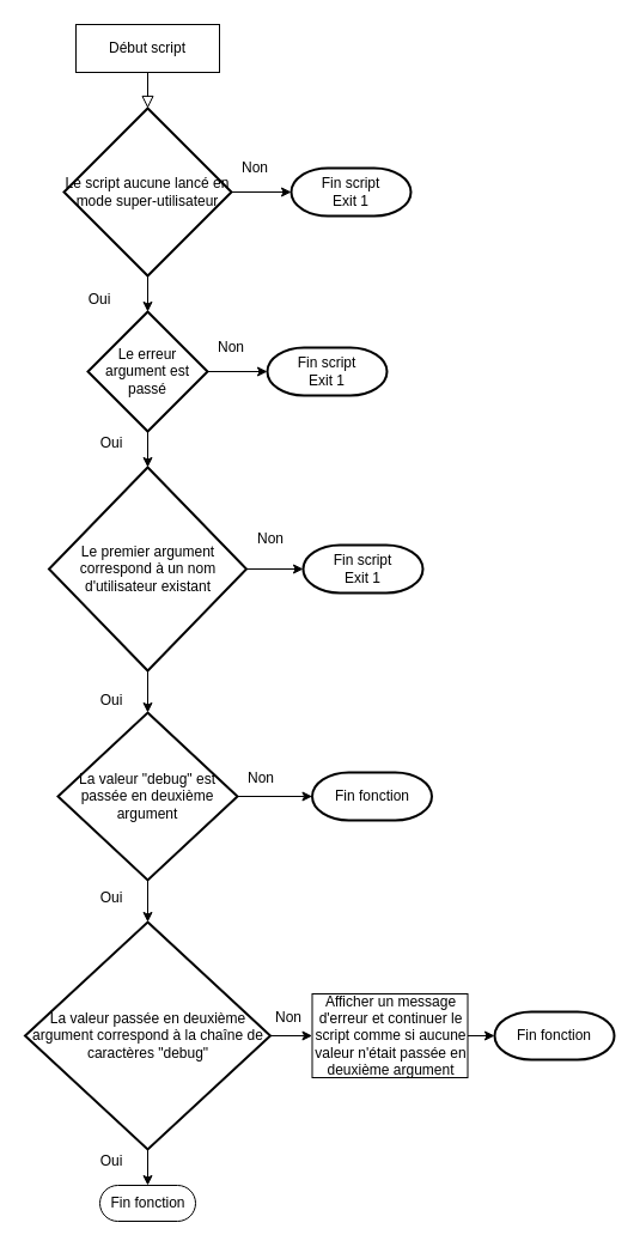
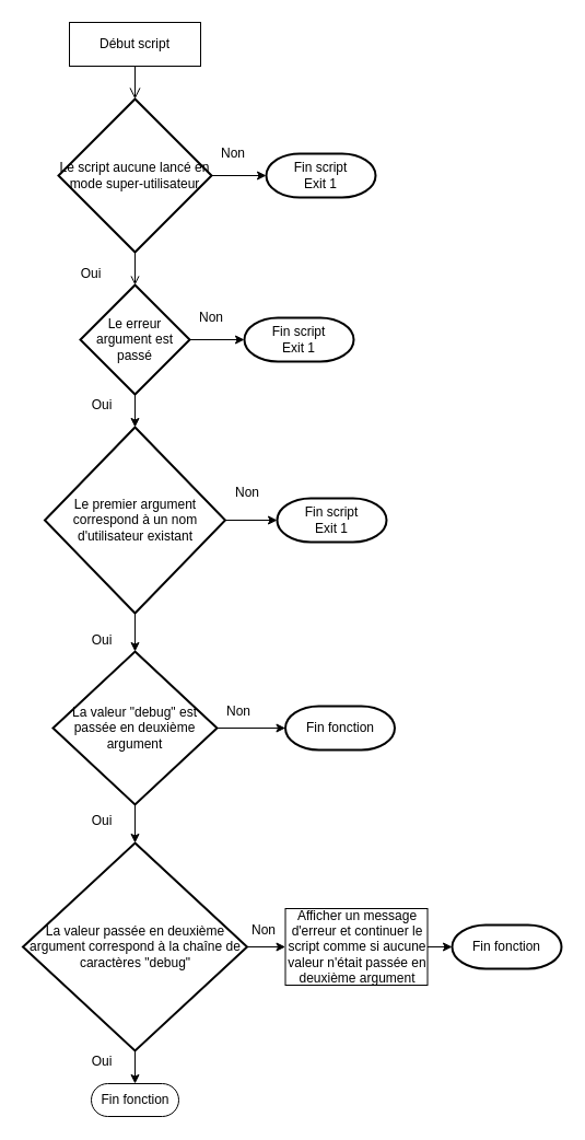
- <mxCell id="2" value="" style="rounded=0;html=1;jettySize=auto;orthogonalLoop=1;fontSize=11;endArrow=block;endFill=0;endSize=8;strokeWidth=1;shadow=0;labelBackgroundColor=none;edgeStyle=orthogonalEdgeStyle;entryX=0.5;entryY=0;entryDx=0;entryDy=0;entryPerimeter=0;" parent="1" source="3" edge="1" target="6"><mxGeometry relative="1" as="geometry"><mxPoint x="123" y="110" as="targetPoint" /></mxGeometry></mxCell>
+ <mxCell id="2" value="" style="rounded=0;html=1;jettySize=auto;orthogonalLoop=1;fontSize=11;endArrow=open;endFill=0;endSize=8;strokeWidth=1;shadow=0;labelBackgroundColor=none;edgeStyle=orthogonalEdgeStyle;entryX=0.5;entryY=0;entryDx=0;entryDy=0;entryPerimeter=0;" parent="1" source="3" edge="1" target="6"><mxGeometry relative="1" as="geometry"><mxPoint x="123" y="110" as="targetPoint" /></mxGeometry></mxCell>
- <mxCell id="5" style="edgeStyle=orthogonalEdgeStyle;rounded=0;orthogonalLoop=1;jettySize=auto;html=1;exitX=0.5;exitY=1;exitDx=0;exitDy=0;exitPerimeter=0;entryX=0.5;entryY=0;entryDx=0;entryDy=0;entryPerimeter=0;" edge="1" parent="1" source="6" target="10"><mxGeometry relative="1" as="geometry" /></mxCell>
+ <mxCell id="5" style="edgeStyle=orthogonalEdgeStyle;rounded=0;orthogonalLoop=1;jettySize=auto;html=1;exitX=0.5;exitY=1;exitDx=0;exitDy=0;exitPerimeter=0;entryX=0.5;entryY=0;entryDx=0;entryDy=0;entryPerimeter=0;endArrow=open;" edge="1" parent="1" source="6" target="10"><mxGeometry relative="1" as="geometry" /></mxCell>
